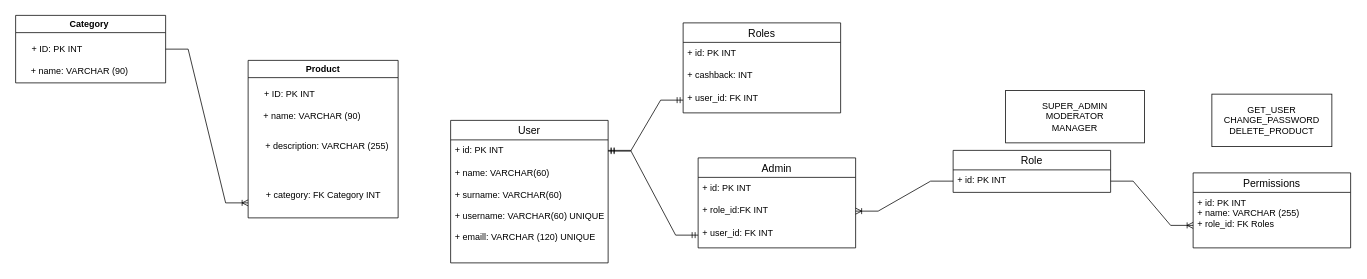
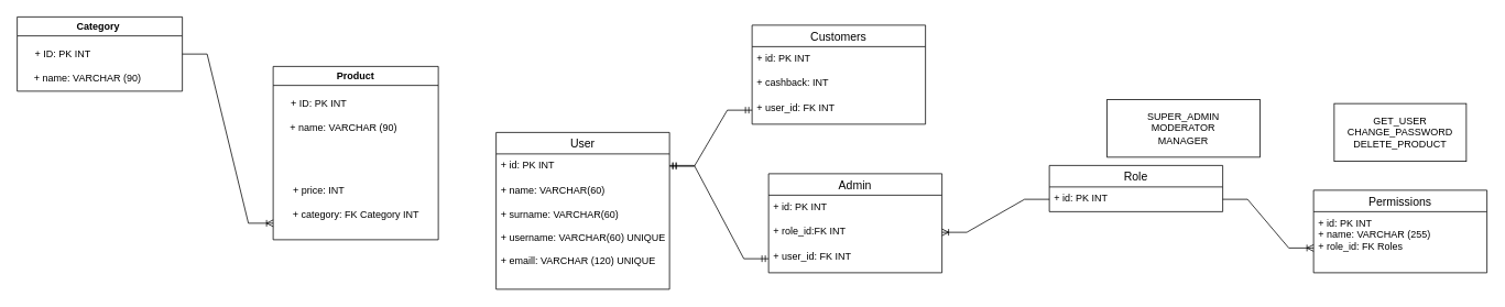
- <mxCell id="16" value="Roles" style="swimlane;fontStyle=0;childLayout=stackLayout;horizontal=1;startSize=26;horizontalStack=0;resizeParent=1;resizeParentMax=0;resizeLast=0;collapsible=1;marginBottom=0;align=center;fontSize=14;" vertex="1" parent="1"><mxGeometry x="910" y="30" width="210" height="120" as="geometry" /></mxCell>
+ <mxCell id="16" value="Customers" style="swimlane;fontStyle=0;childLayout=stackLayout;horizontal=1;startSize=26;horizontalStack=0;resizeParent=1;resizeParentMax=0;resizeLast=0;collapsible=1;marginBottom=0;align=center;fontSize=14;" vertex="1" parent="1"><mxGeometry x="910" y="30" width="210" height="120" as="geometry" /></mxCell>
- <mxCell id="5" value="+ description: VARCHAR (255)" style="text;html=1;align=center;verticalAlign=middle;resizable=0;points=[];autosize=1;strokeColor=none;fillColor=none;" vertex="1" parent="2"><mxGeometry x="10" y="100" width="190" height="30" as="geometry" /></mxCell>
+ <mxCell id="6" value="+ price: INT" style="text;html=1;align=center;verticalAlign=middle;resizable=0;points=[];autosize=1;strokeColor=none;fillColor=none;" vertex="1" parent="2"><mxGeometry x="10" y="135" width="90" height="30" as="geometry" /></mxCell>
